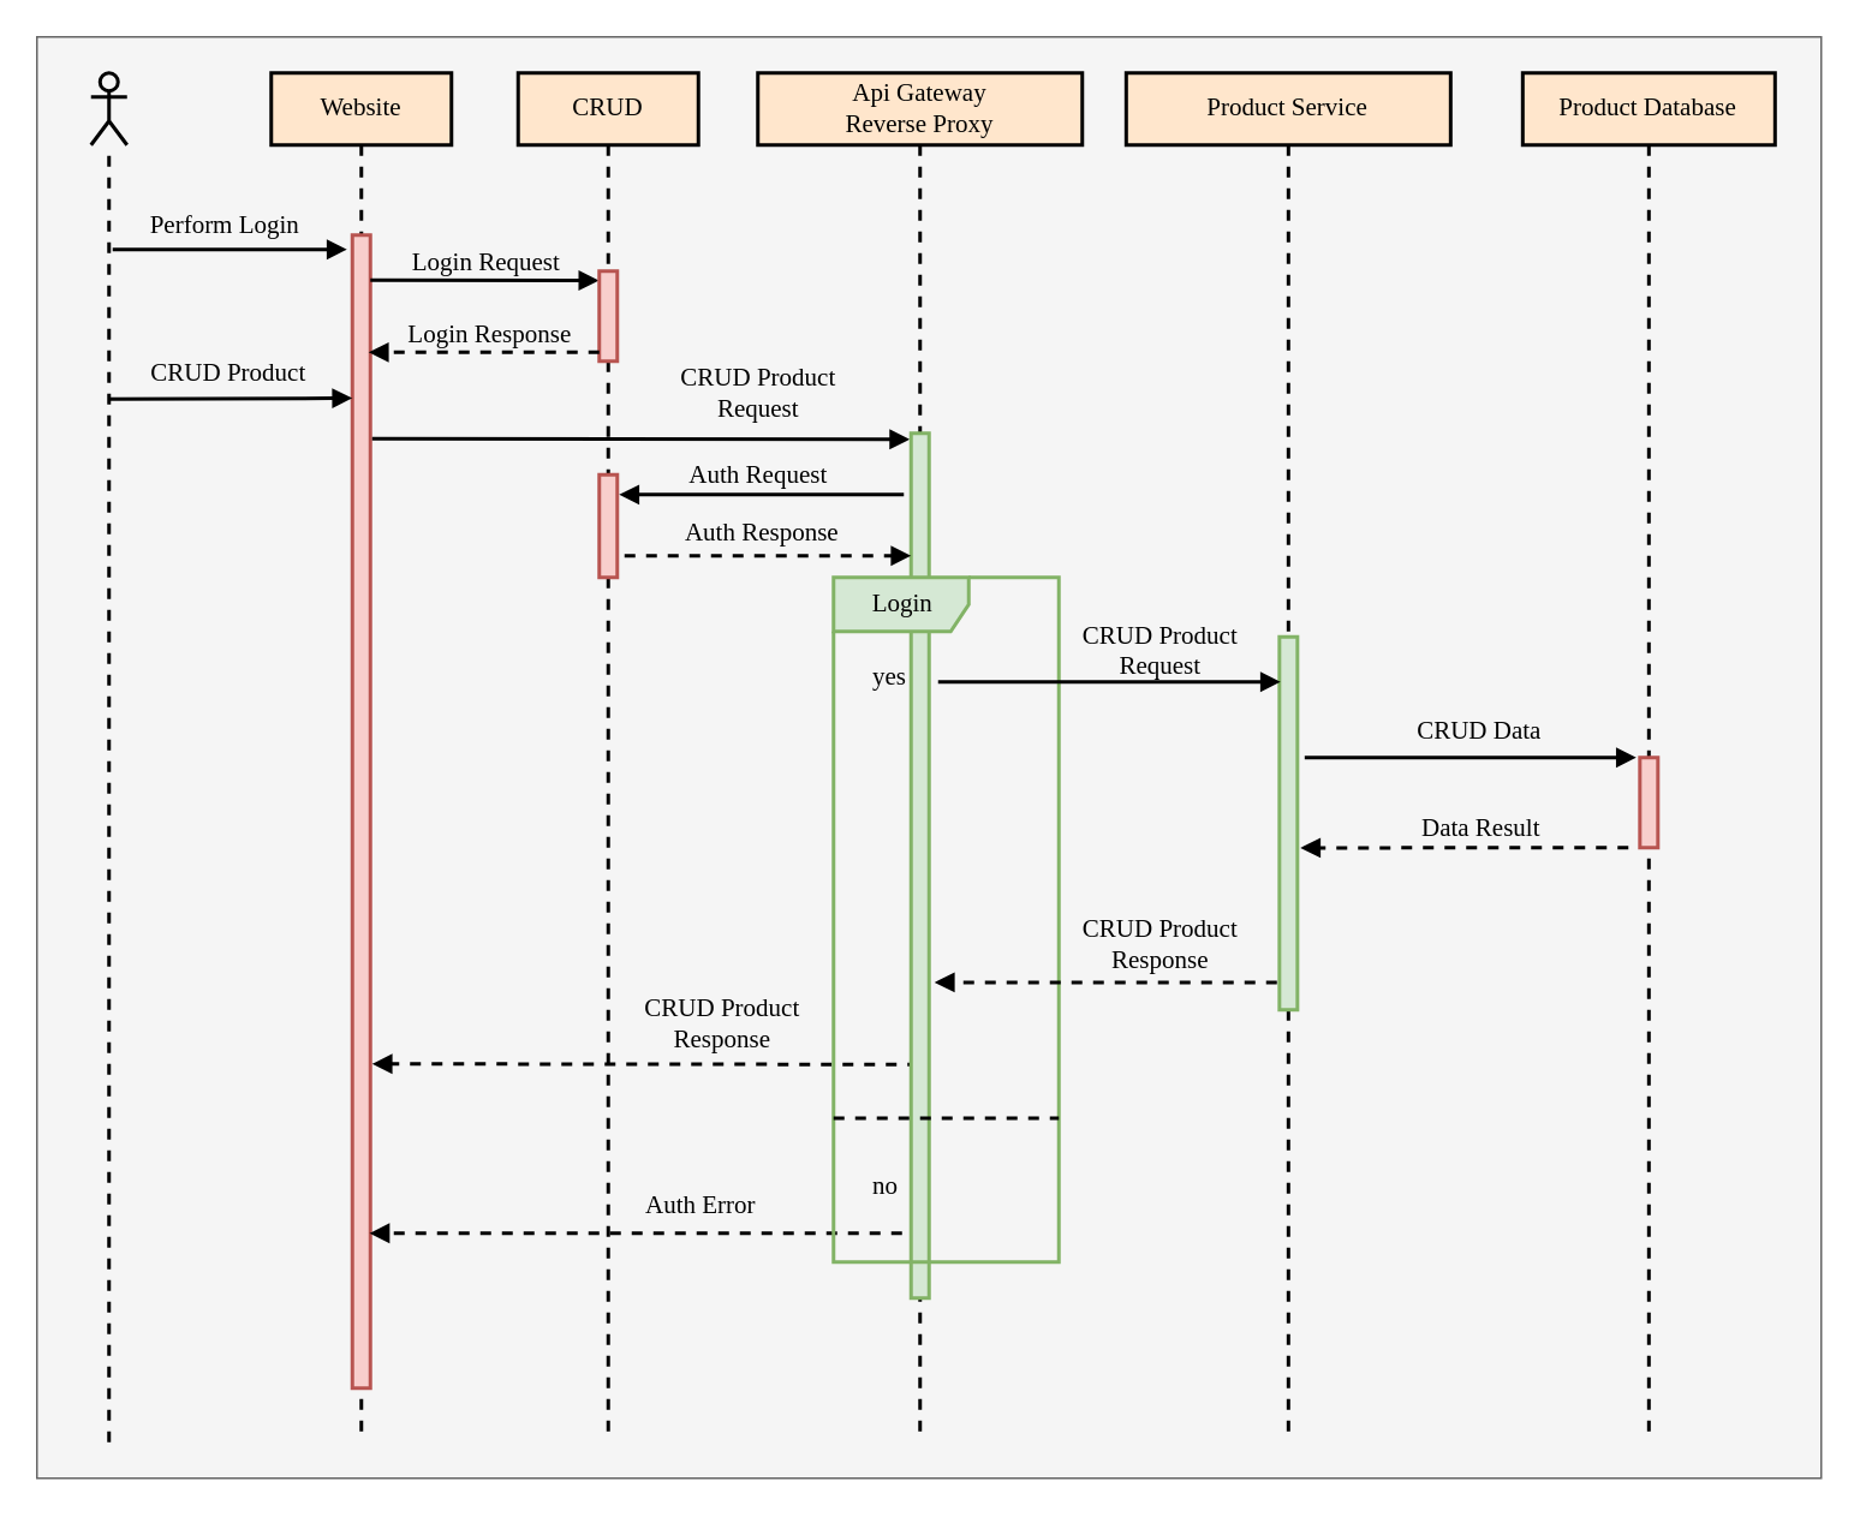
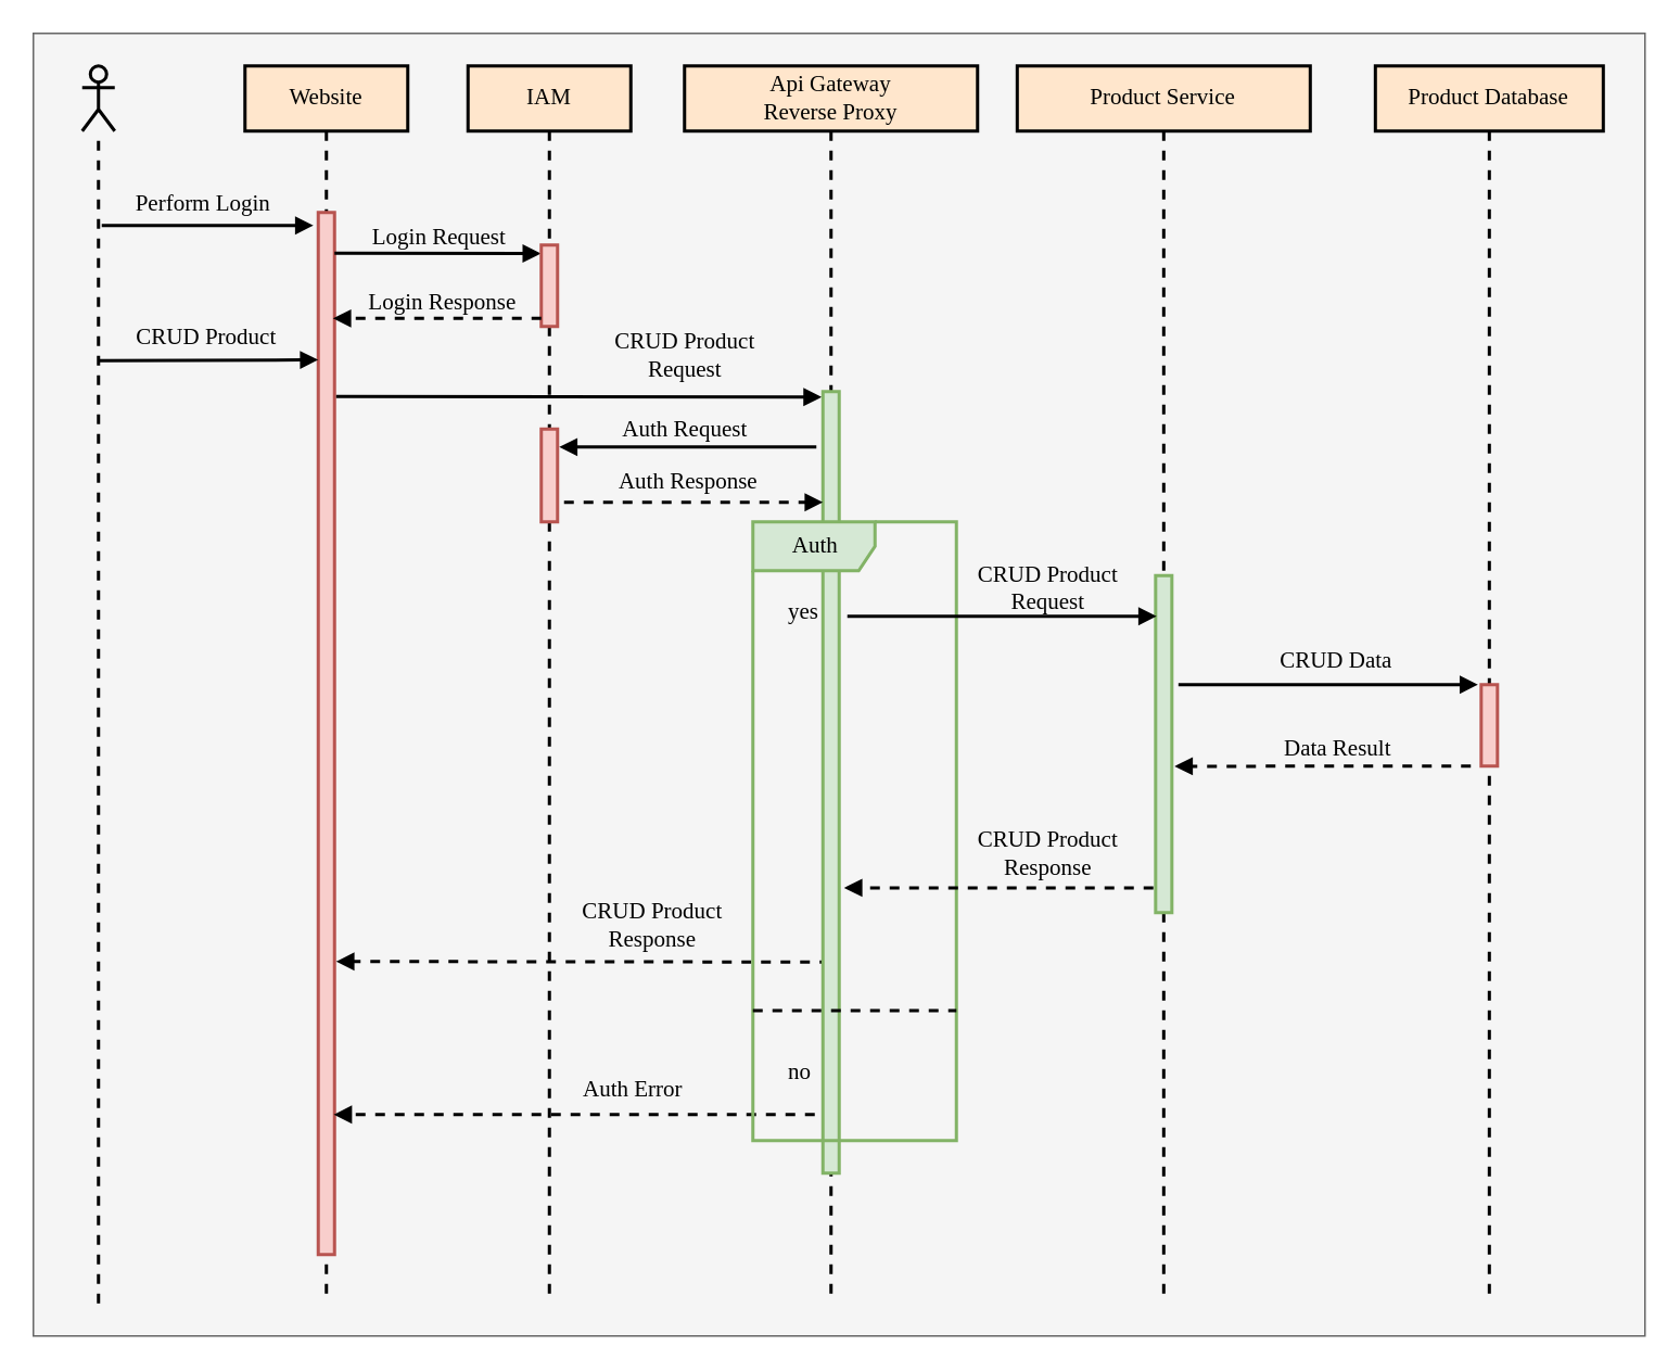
- <mxCell id="9" value="CRUD" style="shape=umlLifeline;perimeter=lifelinePerimeter;whiteSpace=wrap;html=1;container=1;collapsible=0;recursiveResize=0;outlineConnect=0;fillColor=#ffe6cc;strokeColor=#000000;fontSize=14;strokeWidth=2;fontFamily=Verdana;" parent="1" vertex="1"><mxGeometry x="287" y="40" width="100" height="760" as="geometry" /></mxCell>
+ <mxCell id="9" value="IAM" style="shape=umlLifeline;perimeter=lifelinePerimeter;whiteSpace=wrap;html=1;container=1;collapsible=0;recursiveResize=0;outlineConnect=0;fillColor=#ffe6cc;strokeColor=#000000;fontSize=14;strokeWidth=2;fontFamily=Verdana;" parent="1" vertex="1"><mxGeometry x="287" y="40" width="100" height="760" as="geometry" /></mxCell>
- <mxCell id="38" value="Login" style="shape=umlFrame;tabWidth=110;tabHeight=30;tabPosition=left;html=1;boundedLbl=1;labelInHeader=1;width=75;height=30;fontSize=14;fillColor=#d5e8d4;strokeColor=#82b366;strokeWidth=2;fontFamily=Verdana;" parent="34" vertex="1"><mxGeometry x="42" y="280" width="125" height="380" as="geometry" /></mxCell>
+ <mxCell id="38" value="Auth" style="shape=umlFrame;tabWidth=110;tabHeight=30;tabPosition=left;html=1;boundedLbl=1;labelInHeader=1;width=75;height=30;fontSize=14;fillColor=#d5e8d4;strokeColor=#82b366;strokeWidth=2;fontFamily=Verdana;" parent="34" vertex="1"><mxGeometry x="42" y="280" width="125" height="380" as="geometry" /></mxCell>
